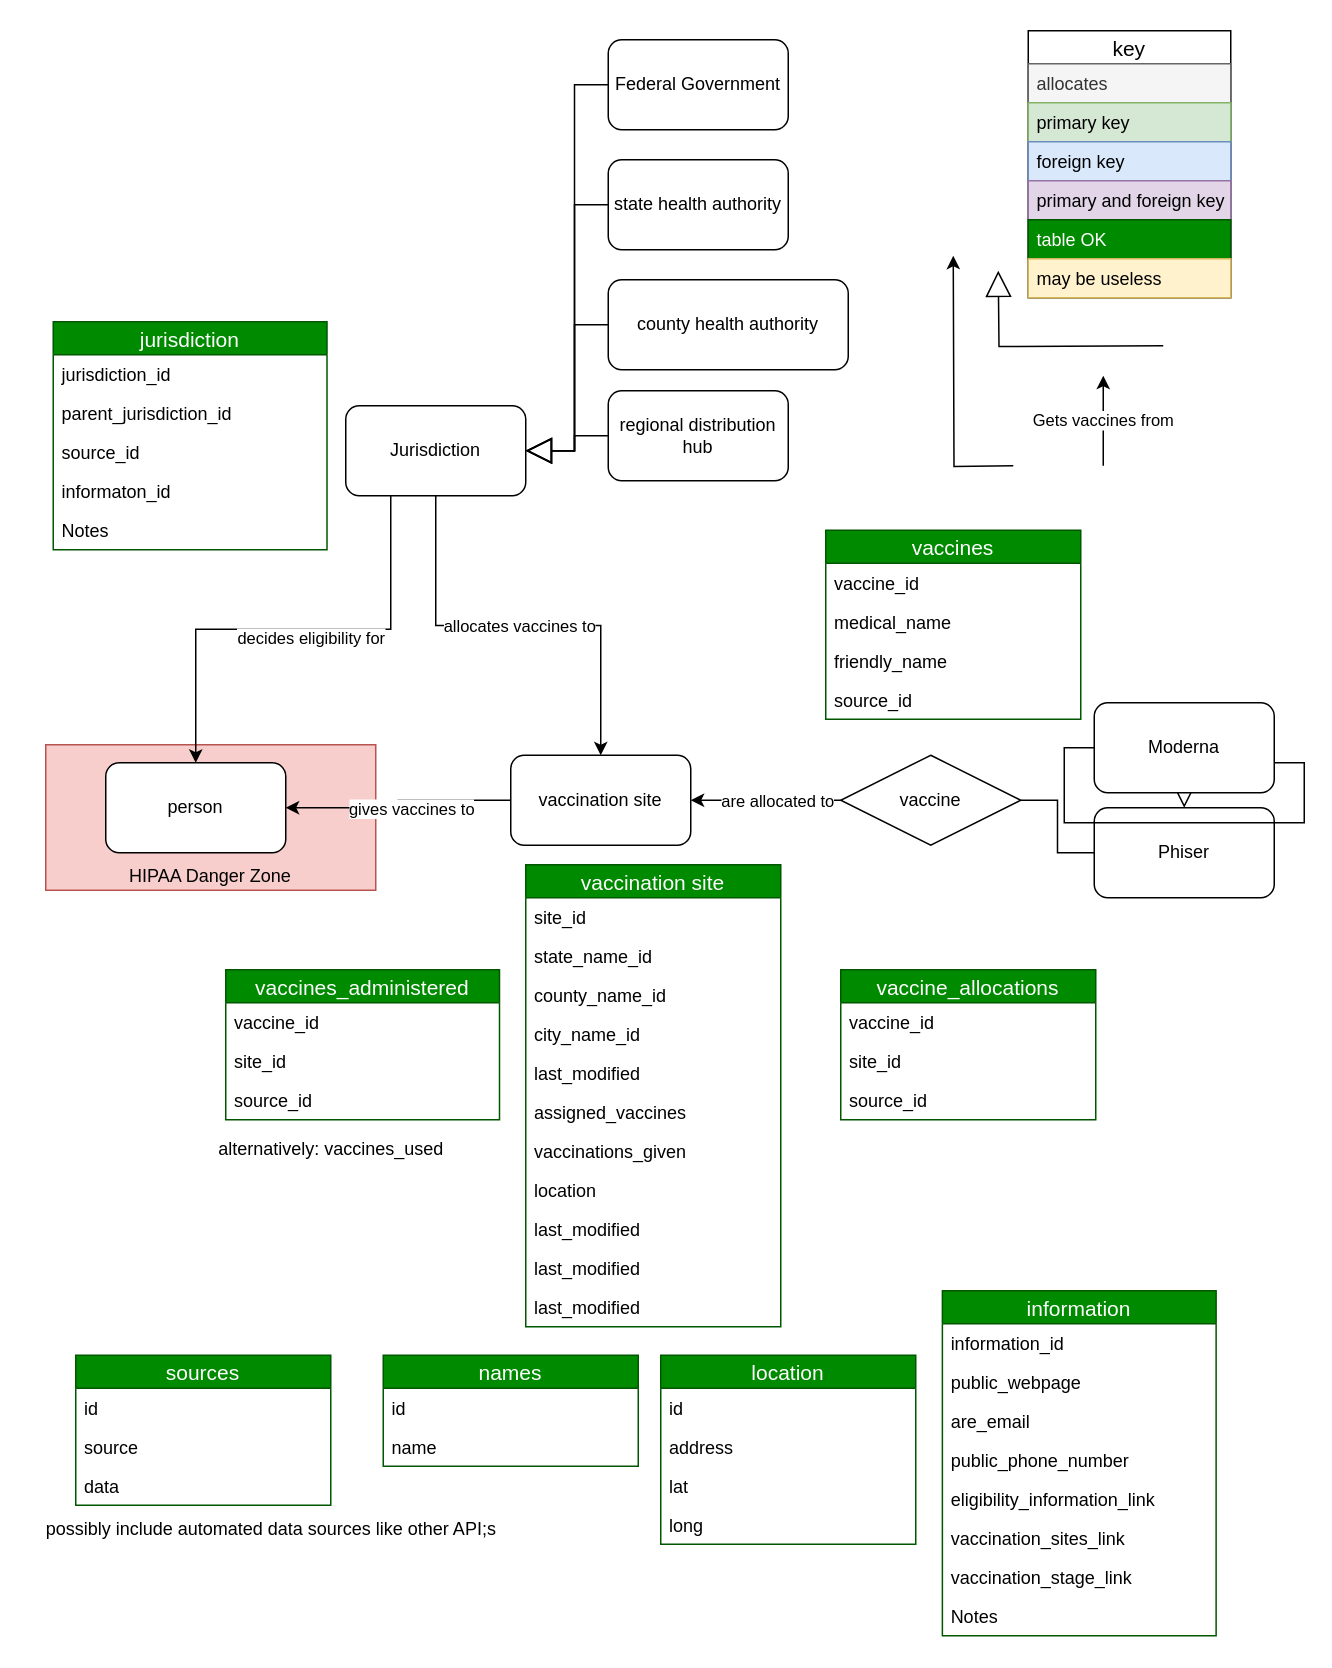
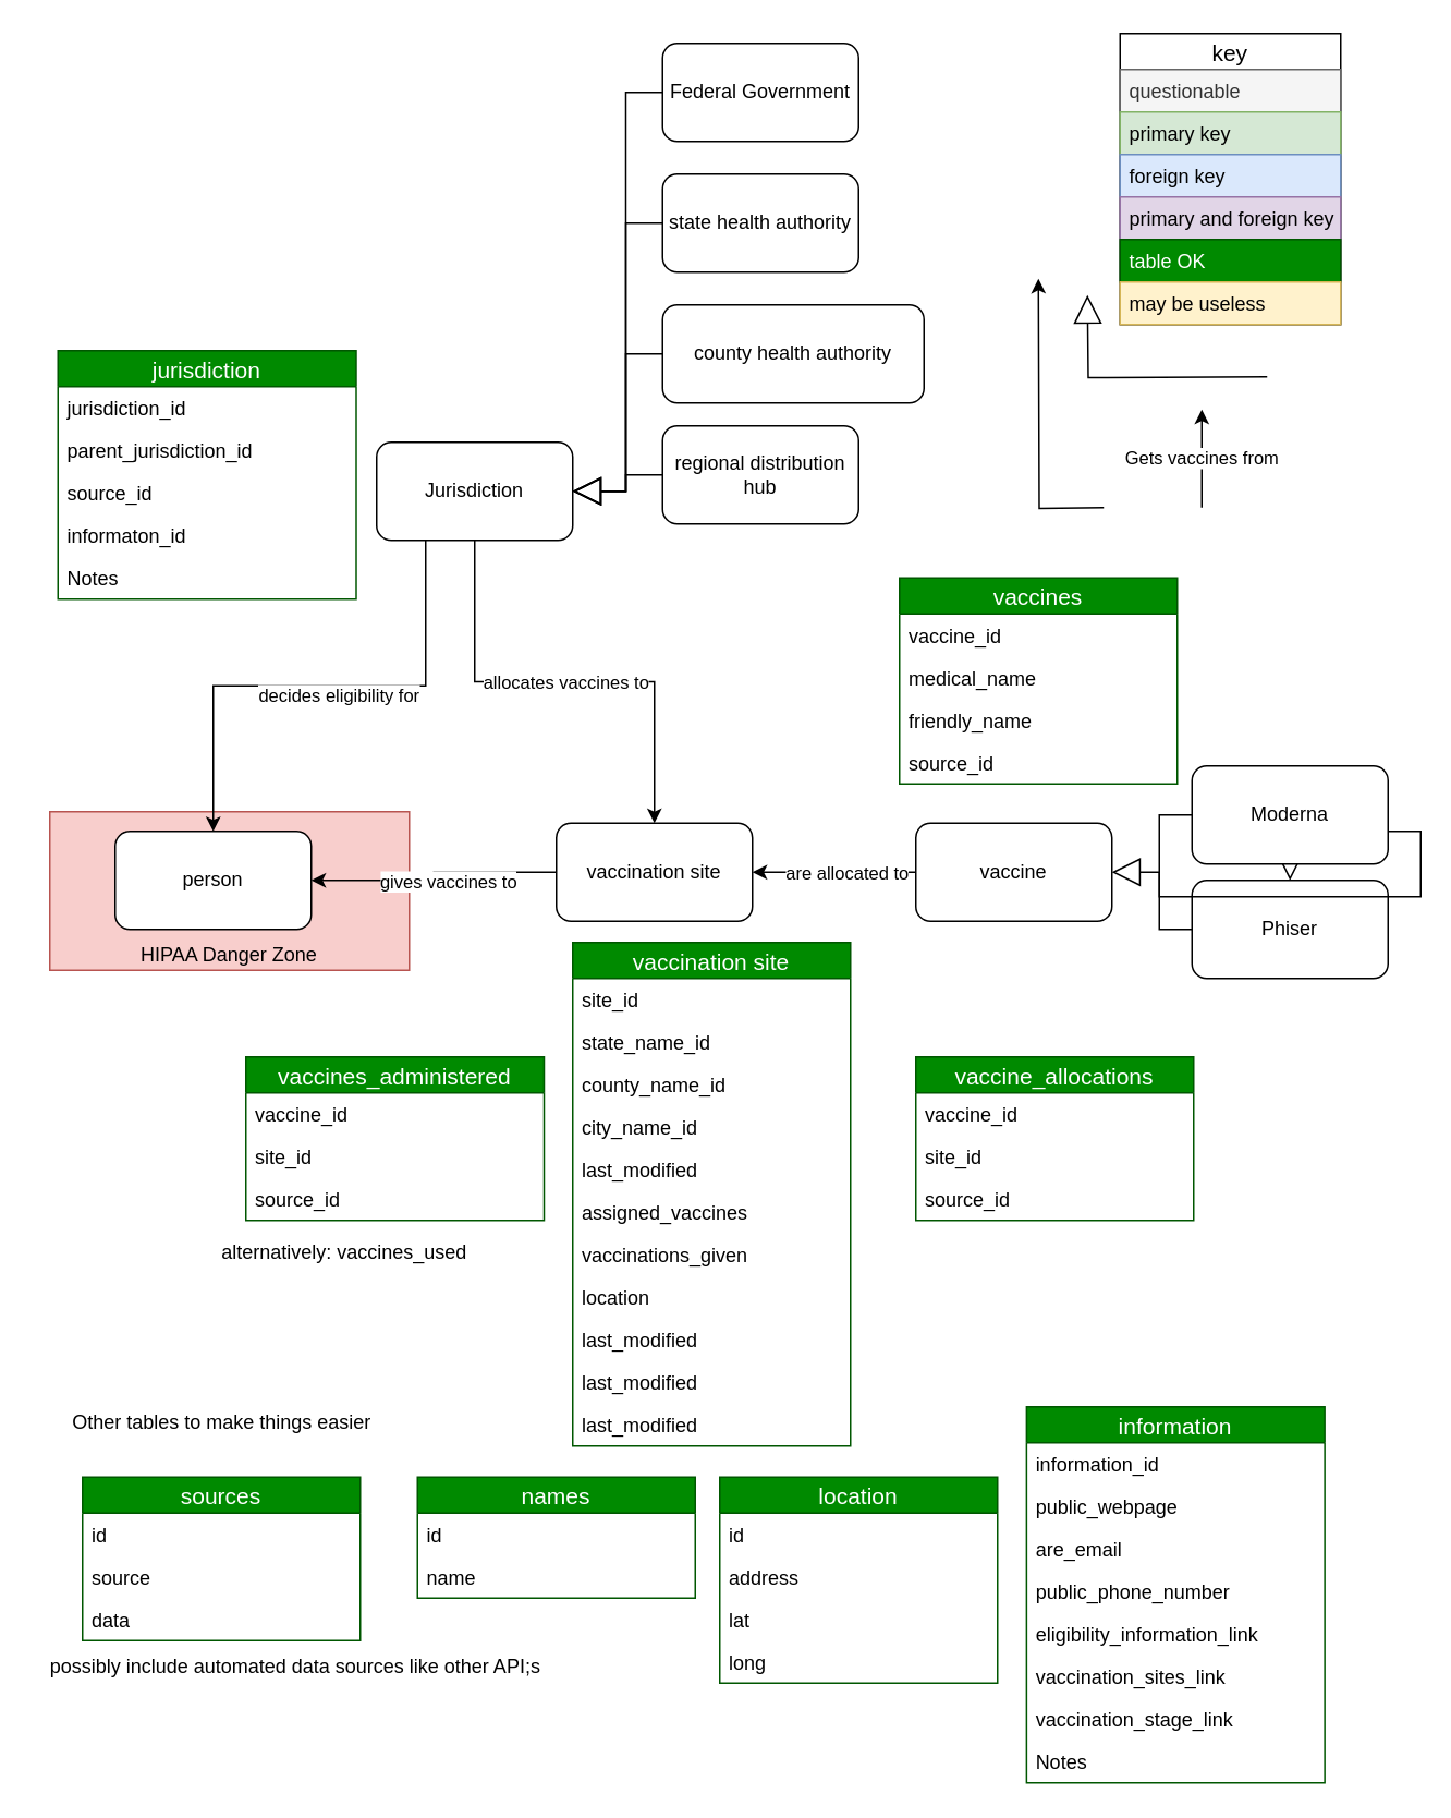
- <mxCell id="56" value="allocates" style="text;strokeColor=#666666;fillColor=#f5f5f5;spacingLeft=4;spacingRight=4;overflow=hidden;rotatable=0;points=[[0,0.5],[1,0.5]];portConstraint=eastwest;fontSize=12;fontColor=#333333;" parent="55" vertex="1"><mxGeometry y="22" width="135" height="26" as="geometry" /></mxCell>
+ <mxCell id="56" value="questionable" style="text;strokeColor=#666666;fillColor=#f5f5f5;spacingLeft=4;spacingRight=4;overflow=hidden;rotatable=0;points=[[0,0.5],[1,0.5]];portConstraint=eastwest;fontSize=12;fontColor=#333333;" parent="55" vertex="1"><mxGeometry y="22" width="135" height="26" as="geometry" /></mxCell>
- <mxCell id="9" value="vaccine" style="rhombus;whiteSpace=wrap;html=1;" parent="1" vertex="1"><mxGeometry x="560" y="503" width="120" height="60" as="geometry" /></mxCell>
+ <mxCell id="9" value="vaccine" style="rounded=1;whiteSpace=wrap;html=1;" parent="1" vertex="1"><mxGeometry x="560" y="503" width="120" height="60" as="geometry" /></mxCell>
- <mxCell id="10" style="edgeStyle=orthogonalEdgeStyle;rounded=0;orthogonalLoop=1;jettySize=auto;html=1;exitX=0;exitY=0.5;exitDx=0;exitDy=0;entryX=1;entryY=0.5;entryDx=0;entryDy=0;endArrow=none;endFill=0;endSize=15;" parent="1" source="11" target="9" edge="1"><mxGeometry relative="1" as="geometry" /></mxCell>
+ <mxCell id="10" style="edgeStyle=orthogonalEdgeStyle;rounded=0;orthogonalLoop=1;jettySize=auto;html=1;exitX=0;exitY=0.5;exitDx=0;exitDy=0;entryX=1;entryY=0.5;entryDx=0;entryDy=0;endArrow=block;endFill=0;endSize=15;" parent="1" source="11" target="9" edge="1"><mxGeometry relative="1" as="geometry" /></mxCell>
- <mxCell id="27" value="alternatively: vaccines_used" style="text;html=1;align=center;verticalAlign=middle;resizable=0;points=[];autosize=1;" parent="1" vertex="1"><mxGeometry x="140" y="756" width="160" height="20" as="geometry" /></mxCell>
+ <mxCell id="27" value="alternatively: vaccines_used" style="text;html=1;align=center;verticalAlign=middle;resizable=0;points=[];autosize=1;" parent="1" vertex="1"><mxGeometry x="130" y="756" width="160" height="20" as="geometry" /></mxCell>
+ <mxCell id="28" value="Other tables to make things easier" style="text;html=1;align=center;verticalAlign=middle;resizable=0;points=[];autosize=1;" parent="1" vertex="1"><mxGeometry x="35" y="860" width="200" height="20" as="geometry" /></mxCell>
